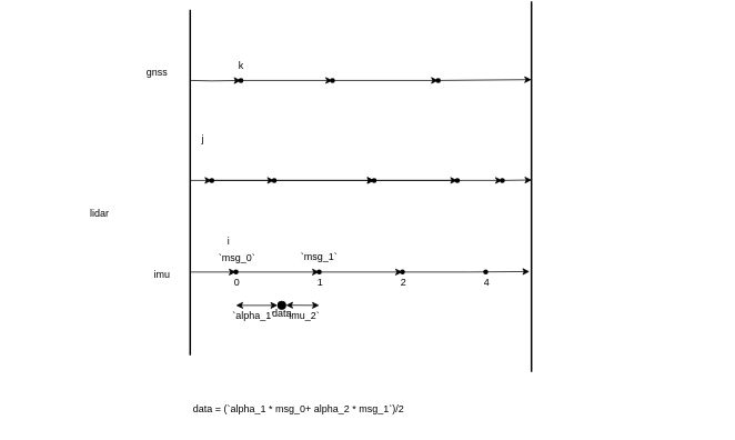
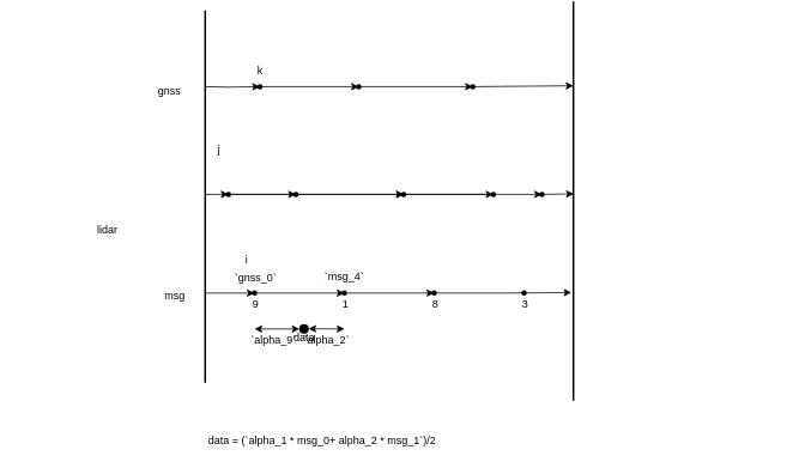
- <mxCell id="27" value="gnss" style="text;html=1;align=center;verticalAlign=middle;resizable=0;points=[];autosize=1;strokeColor=none;fillColor=none;" vertex="1" parent="1"><mxGeometry x="163" y="27" width="50" height="30" as="geometry" /></mxCell>
+ <mxCell id="27" value="gnss" style="text;html=1;align=center;verticalAlign=middle;resizable=0;points=[];autosize=1;strokeColor=none;fillColor=none;" vertex="1" parent="1"><mxGeometry x="163" y="42" width="50" height="30" as="geometry" /></mxCell>
- <mxCell id="18" value="`msg_0`" style="text;html=1;align=center;verticalAlign=middle;resizable=0;points=[];autosize=1;strokeColor=none;fillColor=none;" vertex="1" parent="1"><mxGeometry x="249" y="250" width="70" height="30" as="geometry" /></mxCell>
+ <mxCell id="18" value="`gnss_0`" style="text;html=1;align=center;verticalAlign=middle;resizable=0;points=[];autosize=1;strokeColor=none;fillColor=none;" vertex="1" parent="1"><mxGeometry x="249" y="250" width="70" height="30" as="geometry" /></mxCell>
- <mxCell id="19" value="&lt;span style=&quot;color: rgb(0, 0, 0); font-family: Helvetica; font-size: 12px; font-style: normal; font-variant-ligatures: normal; font-variant-caps: normal; font-weight: 400; letter-spacing: normal; orphans: 2; text-align: center; text-indent: 0px; text-transform: none; widows: 2; word-spacing: 0px; -webkit-text-stroke-width: 0px; background-color: rgb(251, 251, 251); text-decoration-thickness: initial; text-decoration-style: initial; text-decoration-color: initial; float: none; display: inline !important;&quot;&gt;`msg_1`&lt;/span&gt;" style="text;whiteSpace=wrap;html=1;" vertex="1" parent="1"><mxGeometry x="359" y="250" width="80" height="40" as="geometry" /></mxCell>
+ <mxCell id="19" value="&lt;span style=&quot;color: rgb(0, 0, 0); font-family: Helvetica; font-size: 12px; font-style: normal; font-variant-ligatures: normal; font-variant-caps: normal; font-weight: 400; letter-spacing: normal; orphans: 2; text-align: center; text-indent: 0px; text-transform: none; widows: 2; word-spacing: 0px; -webkit-text-stroke-width: 0px; background-color: rgb(251, 251, 251); text-decoration-thickness: initial; text-decoration-style: initial; text-decoration-color: initial; float: none; display: inline !important;&quot;&gt;`msg_4`&lt;/span&gt;" style="text;whiteSpace=wrap;html=1;" vertex="1" parent="1"><mxGeometry x="359" y="250" width="80" height="40" as="geometry" /></mxCell>
- <mxCell id="25" value="imu" style="text;html=1;align=center;verticalAlign=middle;resizable=0;points=[];autosize=1;strokeColor=none;fillColor=none;" vertex="1" parent="1"><mxGeometry x="169" y="270" width="50" height="30" as="geometry" /></mxCell>
+ <mxCell id="25" value="msg" style="text;html=1;align=center;verticalAlign=middle;resizable=0;points=[];autosize=1;strokeColor=none;fillColor=none;" vertex="1" parent="1"><mxGeometry x="169" y="270" width="50" height="30" as="geometry" /></mxCell>
- <mxCell id="12" value="0" style="text;html=1;align=center;verticalAlign=middle;resizable=0;points=[];autosize=1;strokeColor=none;fillColor=none;" vertex="1" parent="1"><mxGeometry x="269" y="280" width="30" height="30" as="geometry" /></mxCell>
+ <mxCell id="12" value="9" style="text;html=1;align=center;verticalAlign=middle;resizable=0;points=[];autosize=1;strokeColor=none;fillColor=none;" vertex="1" parent="1"><mxGeometry x="269" y="280" width="30" height="30" as="geometry" /></mxCell>
- <mxCell id="14" value="2" style="text;html=1;align=center;verticalAlign=middle;resizable=0;points=[];autosize=1;strokeColor=none;fillColor=none;" vertex="1" parent="1"><mxGeometry x="469" y="280" width="30" height="30" as="geometry" /></mxCell>
+ <mxCell id="14" value="8" style="text;html=1;align=center;verticalAlign=middle;resizable=0;points=[];autosize=1;strokeColor=none;fillColor=none;" vertex="1" parent="1"><mxGeometry x="469" y="280" width="30" height="30" as="geometry" /></mxCell>
- <mxCell id="15" value="4" style="text;html=1;align=center;verticalAlign=middle;resizable=0;points=[];autosize=1;strokeColor=none;fillColor=none;" vertex="1" parent="1"><mxGeometry x="569" y="280" width="30" height="30" as="geometry" /></mxCell>
+ <mxCell id="15" value="3" style="text;html=1;align=center;verticalAlign=middle;resizable=0;points=[];autosize=1;strokeColor=none;fillColor=none;" vertex="1" parent="1"><mxGeometry x="569" y="280" width="30" height="30" as="geometry" /></mxCell>
- <mxCell id="22" value="`alpha_1`" style="text;html=1;align=center;verticalAlign=middle;resizable=0;points=[];autosize=1;strokeColor=none;fillColor=none;" vertex="1" parent="1"><mxGeometry x="264" y="320" width="80" height="30" as="geometry" /></mxCell>
+ <mxCell id="22" value="`alpha_9`" style="text;html=1;align=center;verticalAlign=middle;resizable=0;points=[];autosize=1;strokeColor=none;fillColor=none;" vertex="1" parent="1"><mxGeometry x="264" y="320" width="80" height="30" as="geometry" /></mxCell>
- <mxCell id="23" value="`imu_2`" style="text;html=1;align=center;verticalAlign=middle;resizable=0;points=[];autosize=1;strokeColor=none;fillColor=none;" vertex="1" parent="1"><mxGeometry x="323" y="320" width="80" height="30" as="geometry" /></mxCell>
+ <mxCell id="23" value="`alpha_2`" style="text;html=1;align=center;verticalAlign=middle;resizable=0;points=[];autosize=1;strokeColor=none;fillColor=none;" vertex="1" parent="1"><mxGeometry x="323" y="320" width="80" height="30" as="geometry" /></mxCell>
